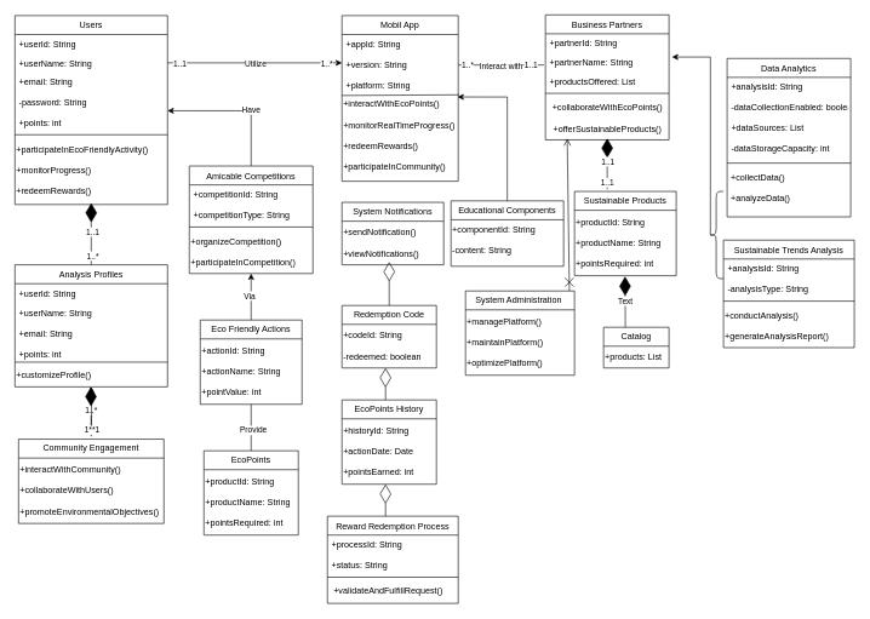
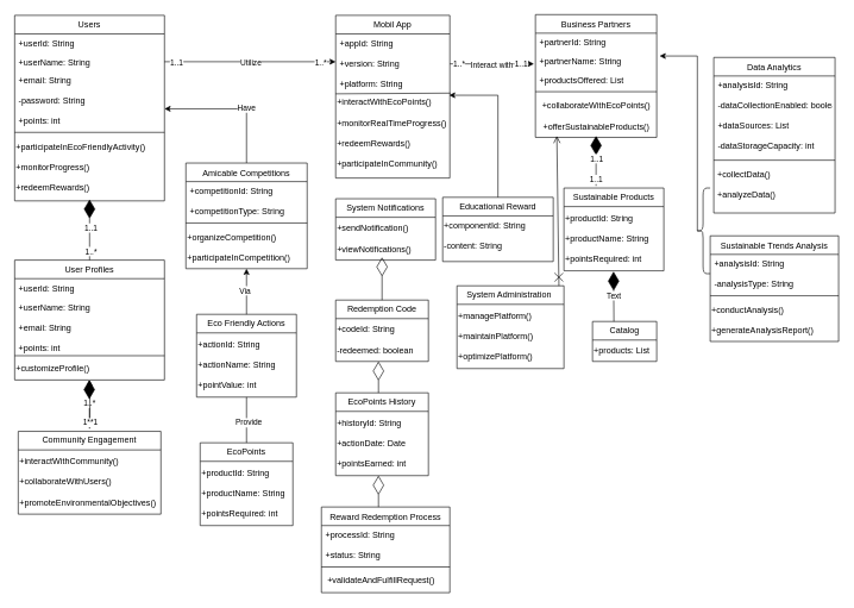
- <mxCell id="73" style="edgeStyle=orthogonalEdgeStyle;rounded=0;orthogonalLoop=1;jettySize=auto;html=1;exitX=1;exitY=0.5;exitDx=0;exitDy=0;entryX=-0.012;entryY=-0.346;entryDx=0;entryDy=0;entryPerimeter=0;endArrow=none;" edge="1" parent="1" source="15" target="11"><mxGeometry relative="1" as="geometry" /></mxCell>
+ <mxCell id="73" style="edgeStyle=orthogonalEdgeStyle;rounded=0;orthogonalLoop=1;jettySize=auto;html=1;exitX=1;exitY=0.5;exitDx=0;exitDy=0;entryX=-0.012;entryY=-0.346;entryDx=0;entryDy=0;entryPerimeter=0;" edge="1" parent="1" source="15" target="11"><mxGeometry relative="1" as="geometry" /></mxCell>
- <mxCell id="44" value="Educational Components" style="swimlane;fontStyle=0;childLayout=stackLayout;horizontal=1;startSize=26;fillColor=none;horizontalStack=0;resizeParent=1;resizeParentMax=0;resizeLast=0;collapsible=1;marginBottom=0;whiteSpace=wrap;html=1;" vertex="1" parent="1"><mxGeometry x="620" y="276" width="155" height="90" as="geometry" /></mxCell>
+ <mxCell id="44" value="Educational Reward" style="swimlane;fontStyle=0;childLayout=stackLayout;horizontal=1;startSize=26;fillColor=none;horizontalStack=0;resizeParent=1;resizeParentMax=0;resizeLast=0;collapsible=1;marginBottom=0;whiteSpace=wrap;html=1;" vertex="1" parent="1"><mxGeometry x="620" y="276" width="155" height="90" as="geometry" /></mxCell>
- <mxCell id="60" value="Analysis Profiles" style="swimlane;fontStyle=0;align=center;verticalAlign=top;childLayout=stackLayout;horizontal=1;startSize=26;horizontalStack=0;resizeParent=1;resizeLast=0;collapsible=1;marginBottom=0;rounded=0;shadow=0;strokeWidth=1;" vertex="1" parent="1"><mxGeometry x="20" y="364" width="210" height="168" as="geometry"><mxRectangle x="550" y="140" width="160" height="26" as="alternateBounds" /></mxGeometry></mxCell>
+ <mxCell id="60" value="User Profiles" style="swimlane;fontStyle=0;align=center;verticalAlign=top;childLayout=stackLayout;horizontal=1;startSize=26;horizontalStack=0;resizeParent=1;resizeLast=0;collapsible=1;marginBottom=0;rounded=0;shadow=0;strokeWidth=1;" vertex="1" parent="1"><mxGeometry x="20" y="364" width="210" height="168" as="geometry"><mxRectangle x="550" y="140" width="160" height="26" as="alternateBounds" /></mxGeometry></mxCell>
